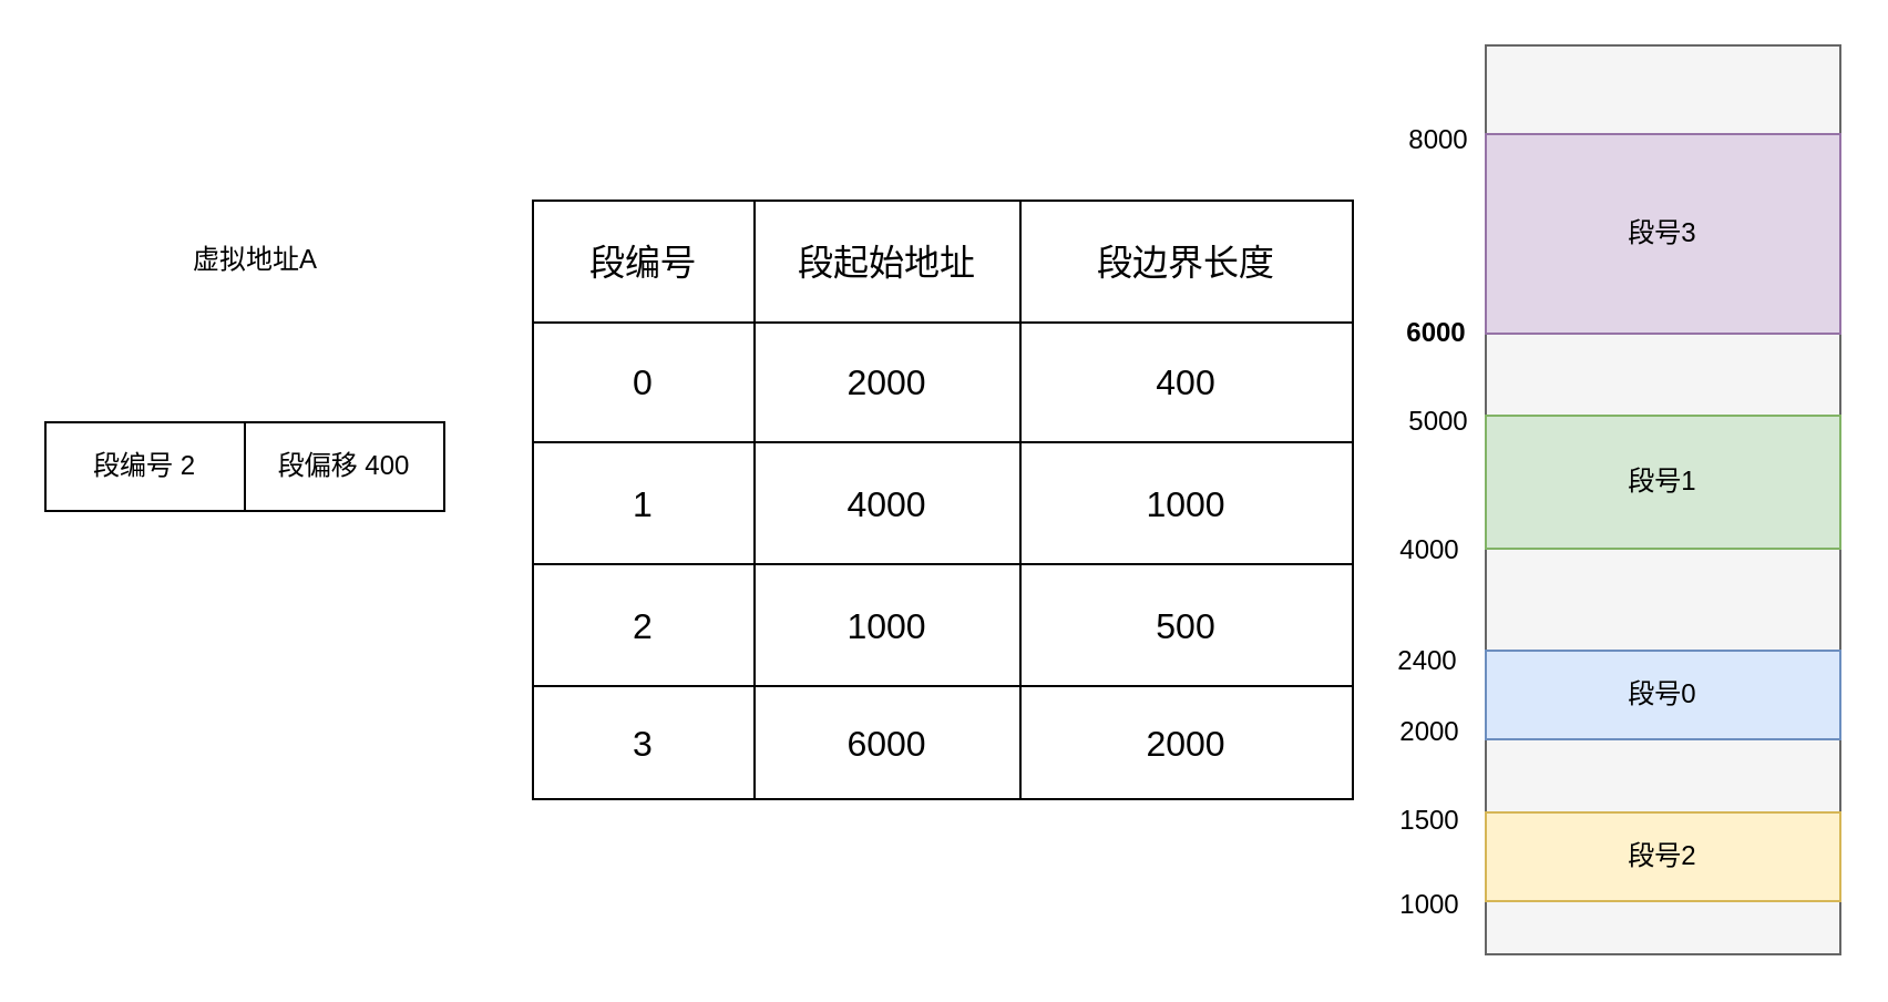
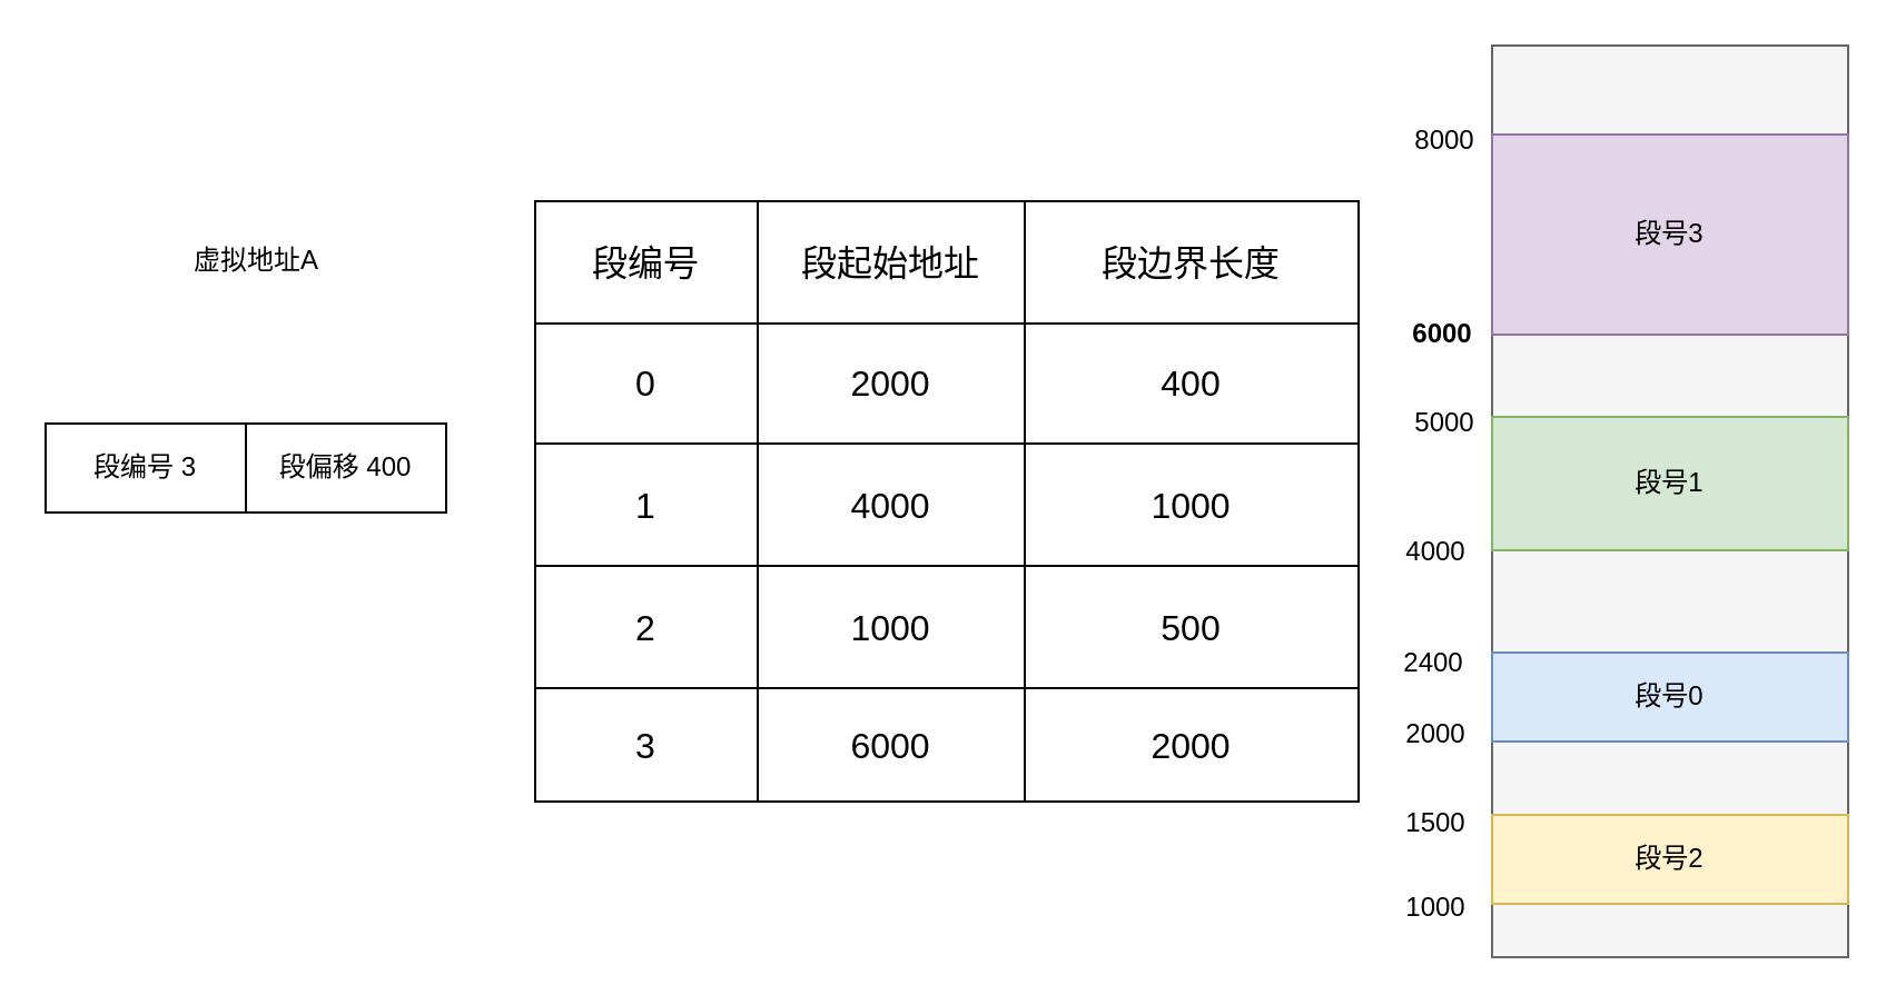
- <mxCell id="25" value="段编号 2" style="shape=partialRectangle;html=1;whiteSpace=wrap;connectable=0;strokeColor=inherit;overflow=hidden;fillColor=none;top=0;left=0;bottom=0;right=0;pointerEvents=1;" vertex="1" parent="24"><mxGeometry width="90" height="40" as="geometry"><mxRectangle width="90" height="40" as="alternateBounds" /></mxGeometry></mxCell>
+ <mxCell id="25" value="段编号 3" style="shape=partialRectangle;html=1;whiteSpace=wrap;connectable=0;strokeColor=inherit;overflow=hidden;fillColor=none;top=0;left=0;bottom=0;right=0;pointerEvents=1;" vertex="1" parent="24"><mxGeometry width="90" height="40" as="geometry"><mxRectangle width="90" height="40" as="alternateBounds" /></mxGeometry></mxCell>
